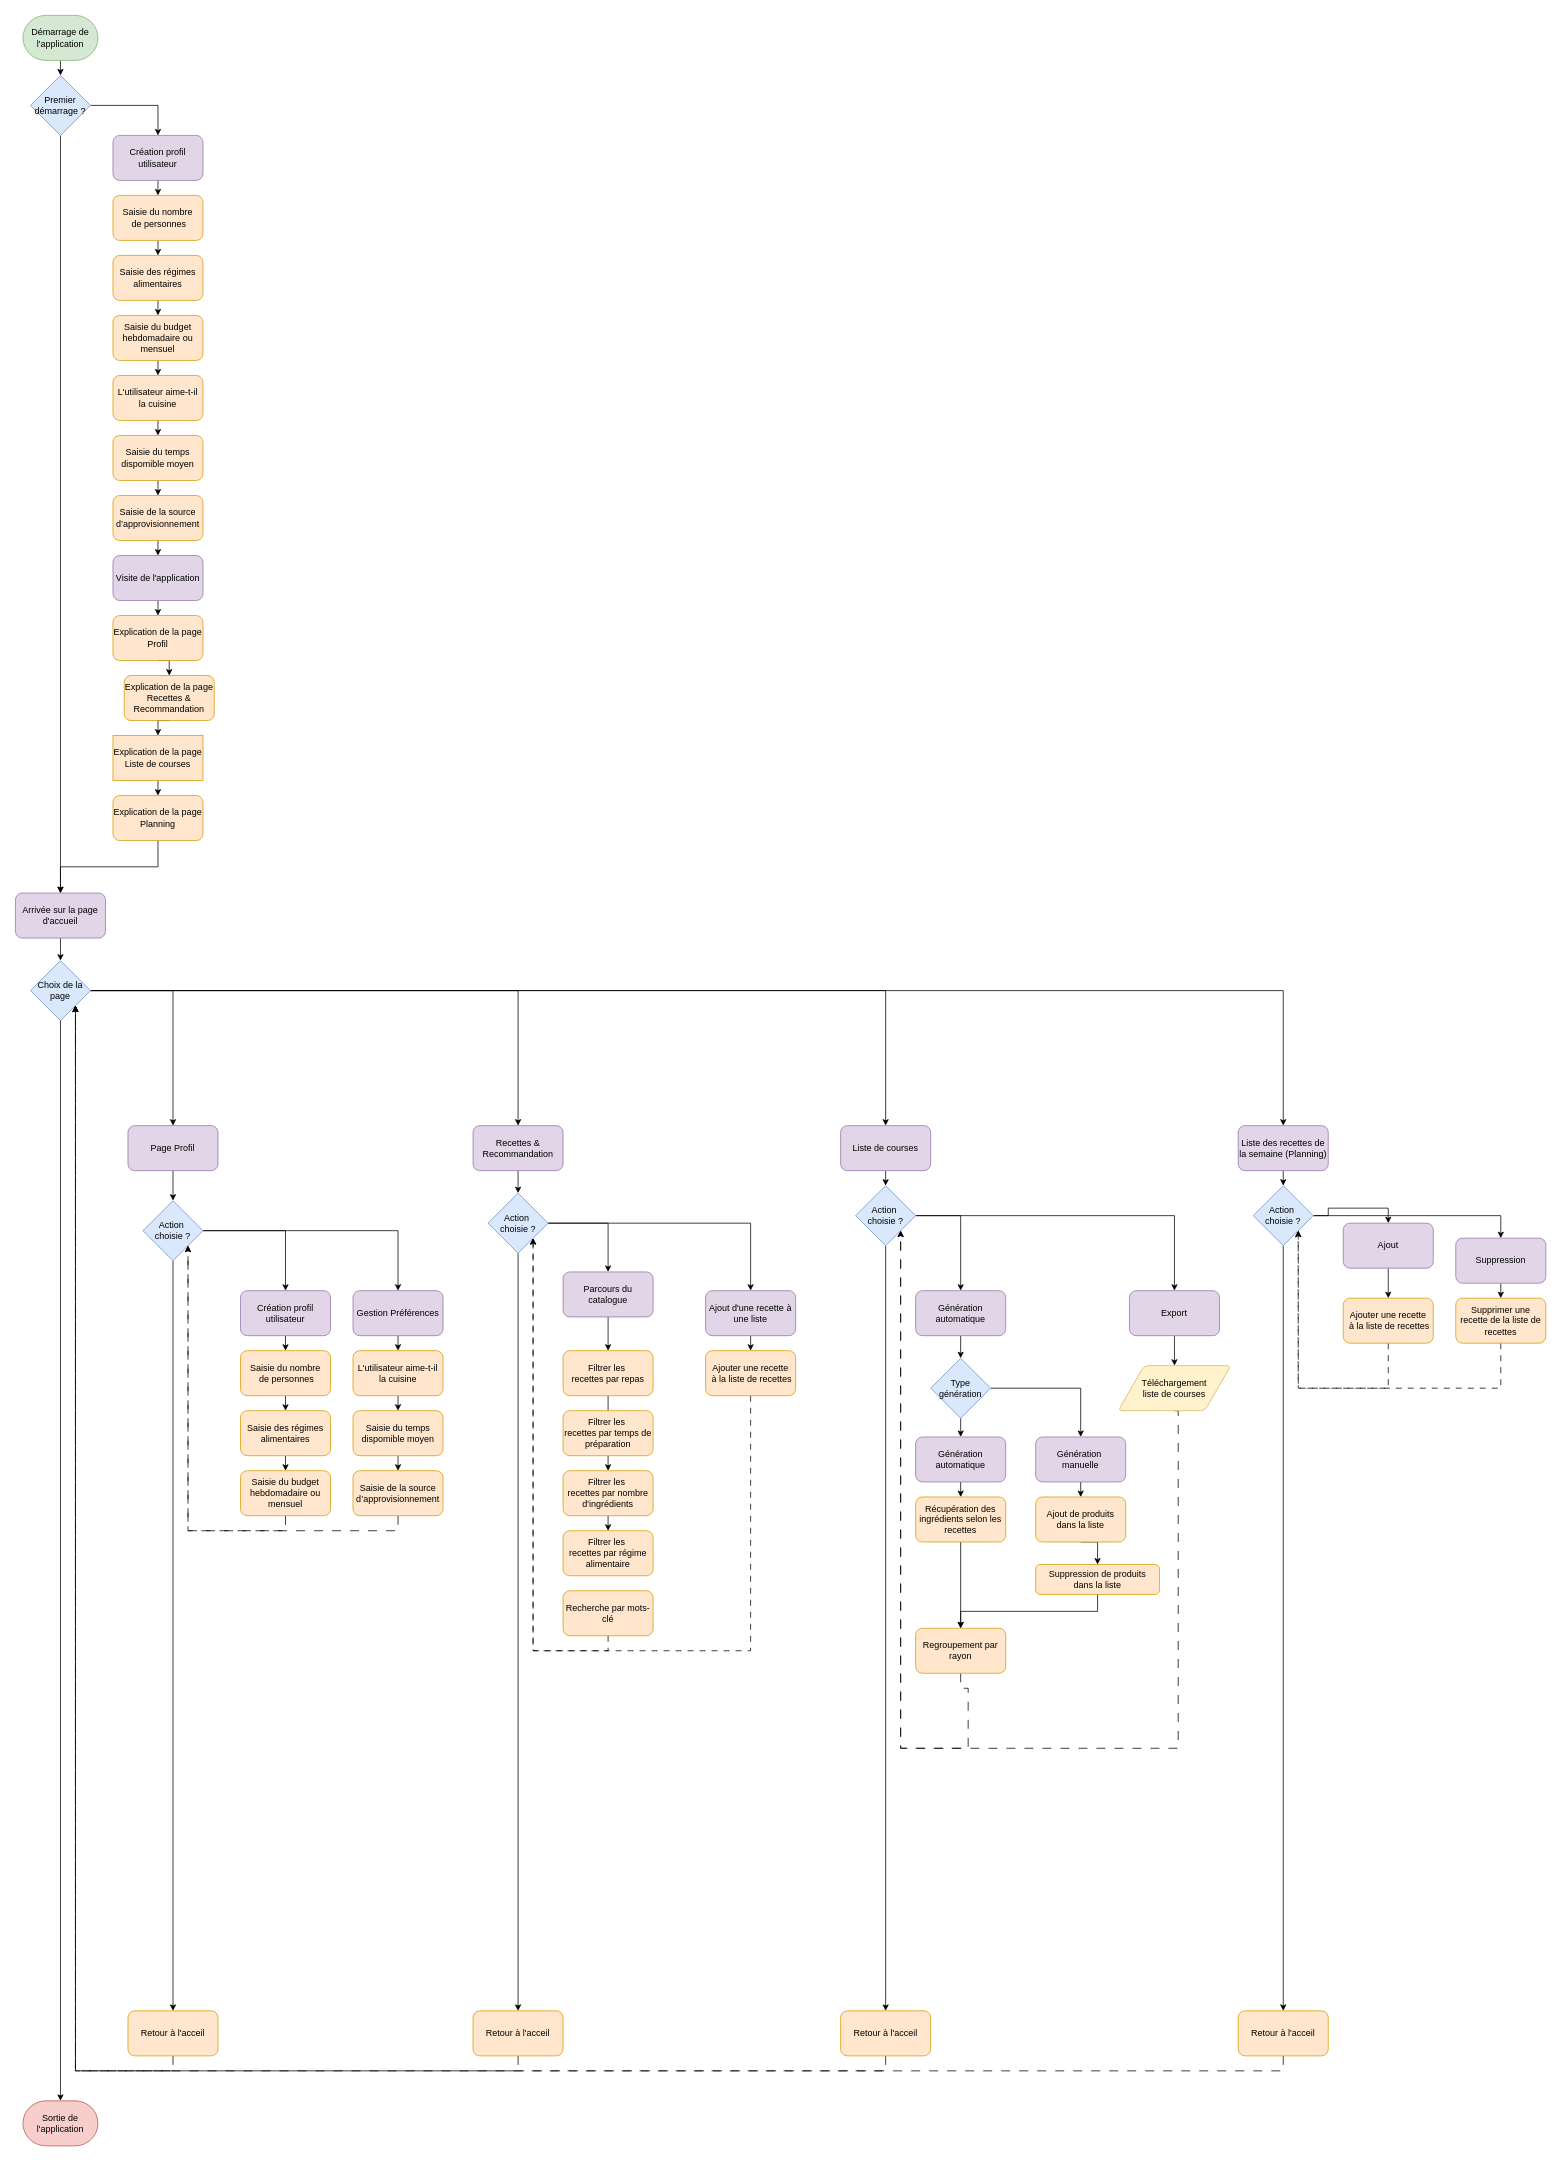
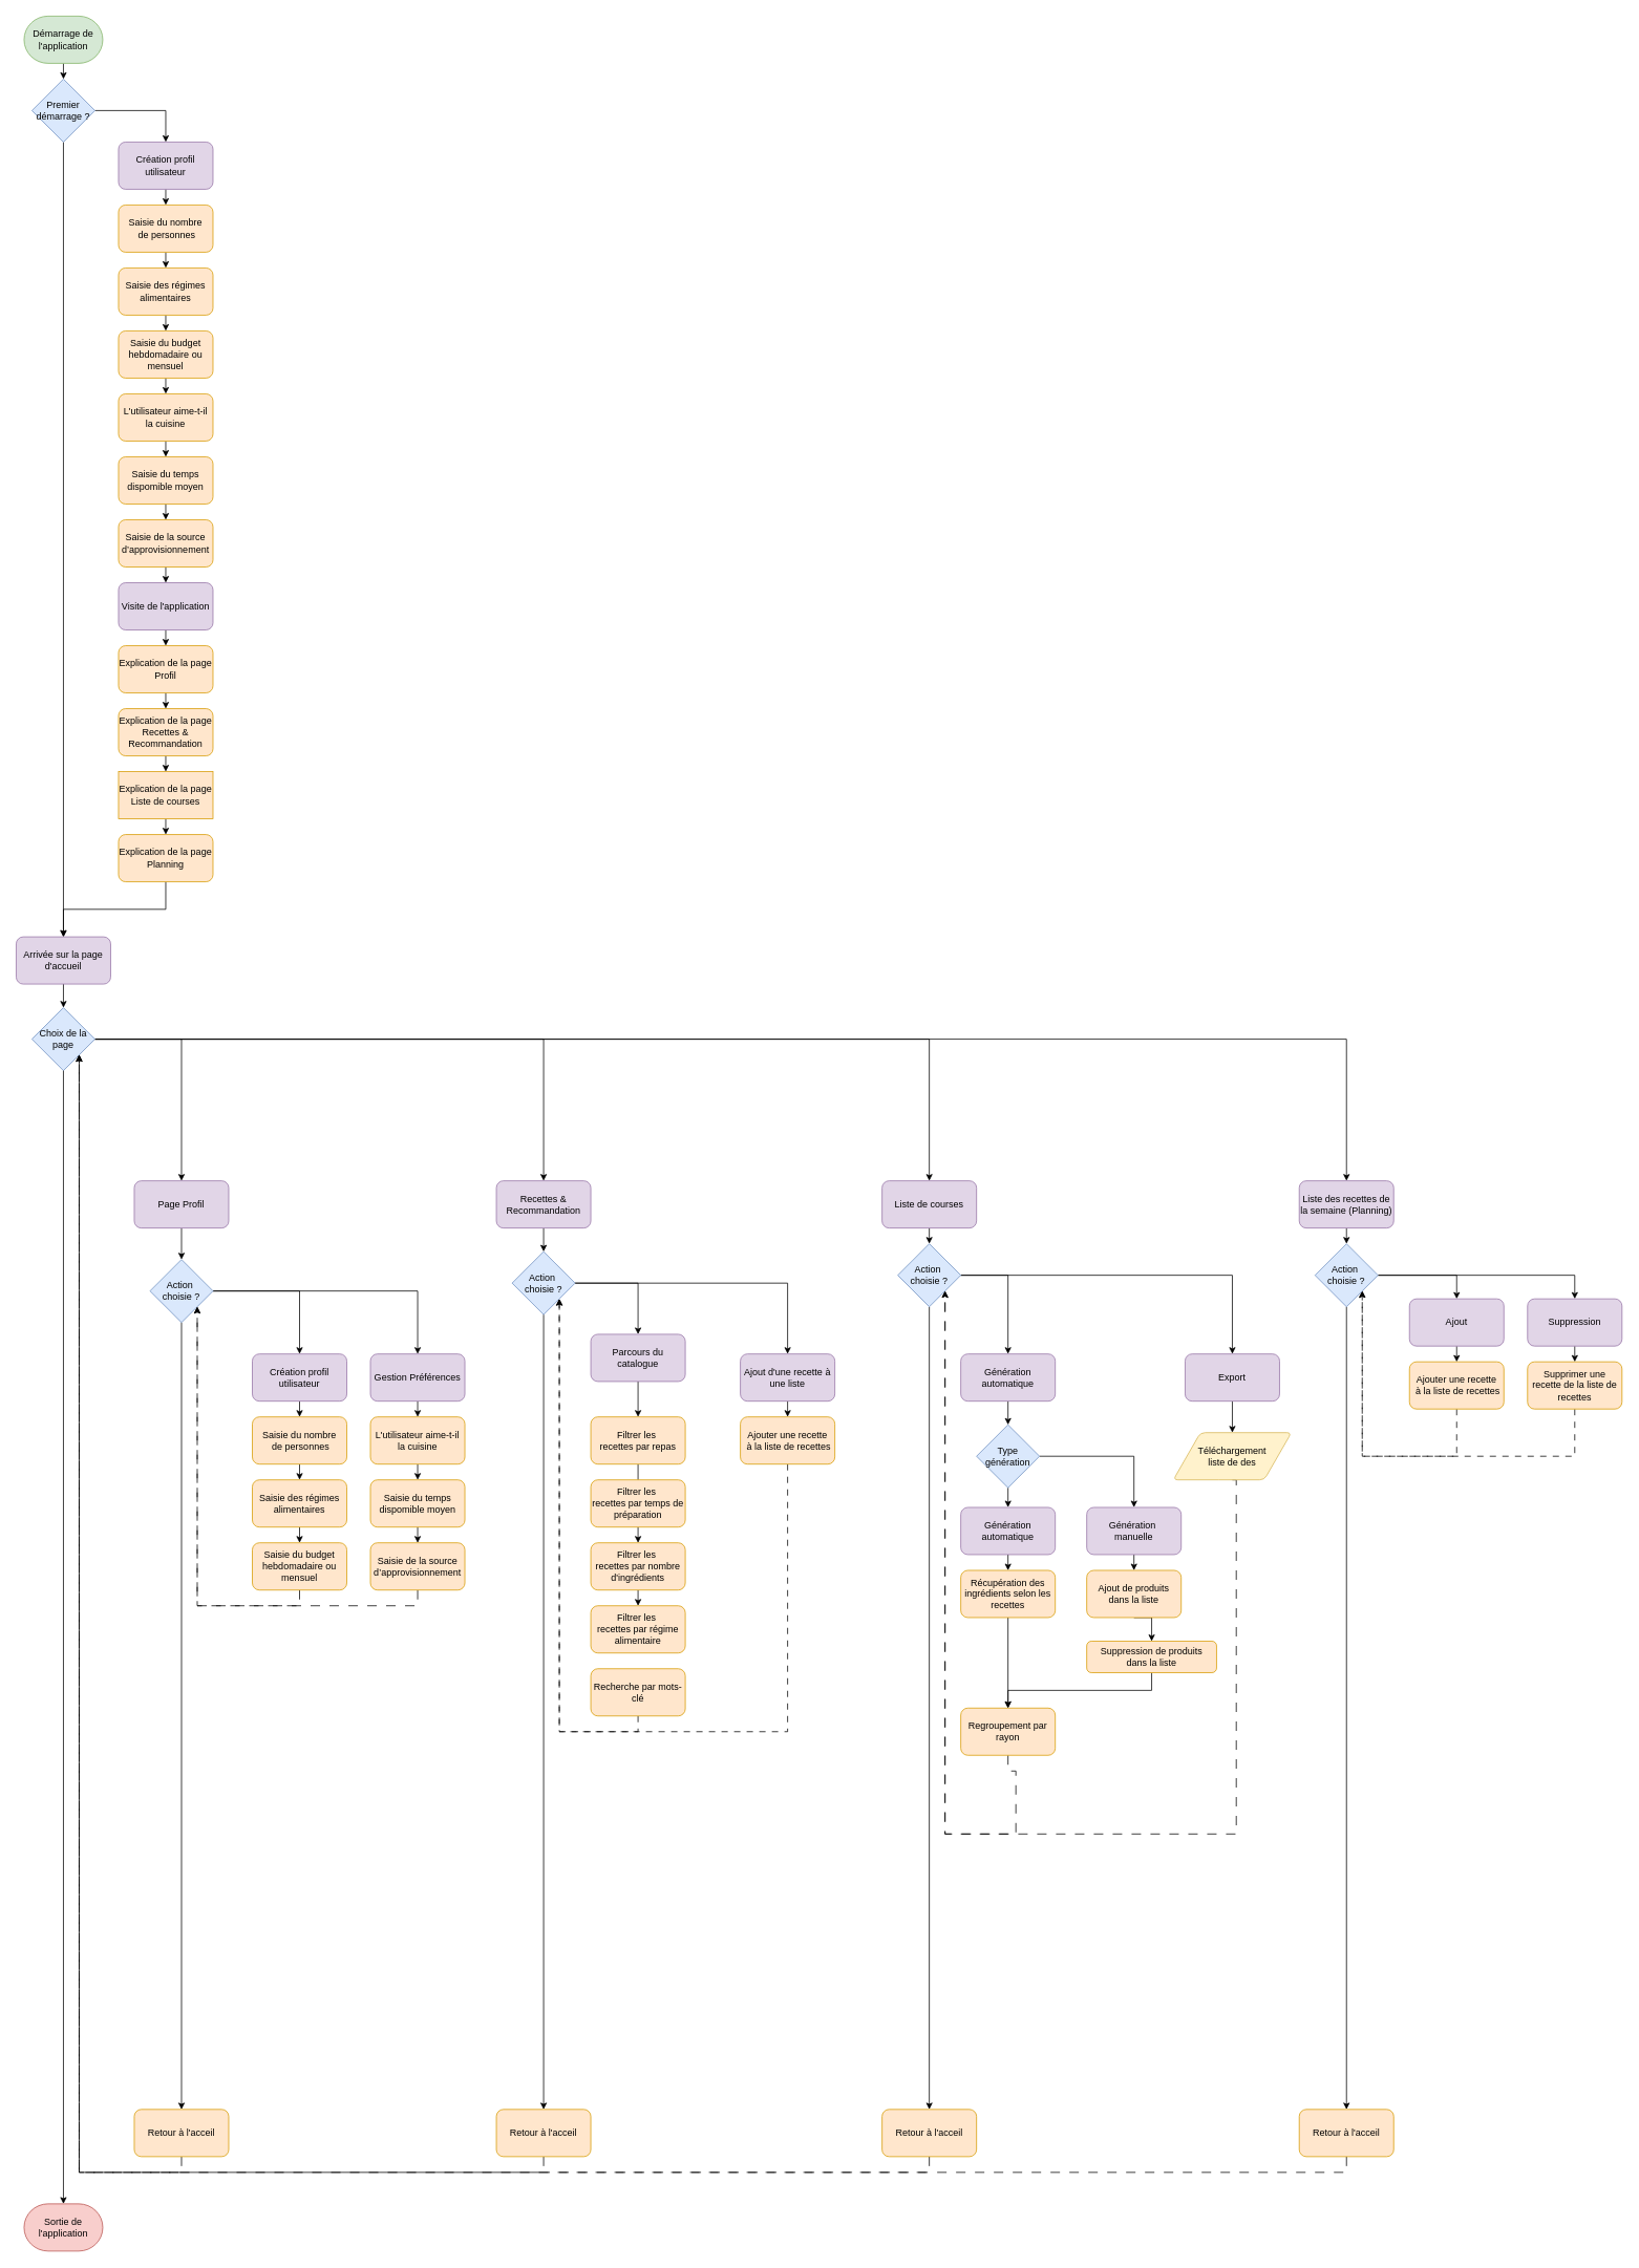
- <mxCell id="127" value="Explication de la page Recettes &amp;amp; Recommandation" style="rounded=1;whiteSpace=wrap;html=1;fillColor=#ffe6cc;strokeColor=#d79b00;" vertex="1" parent="1"><mxGeometry x="165" y="900" width="120" height="60" as="geometry" /></mxCell>
+ <mxCell id="127" value="Explication de la page Recettes &amp;amp; Recommandation" style="rounded=1;whiteSpace=wrap;html=1;fillColor=#ffe6cc;strokeColor=#d79b00;" vertex="1" parent="1"><mxGeometry x="150" y="900" width="120" height="60" as="geometry" /></mxCell>
- <mxCell id="58" value="Ajout" style="rounded=1;whiteSpace=wrap;html=1;fillColor=#e1d5e7;strokeColor=#9673a6;" vertex="1" parent="1"><mxGeometry x="1790" y="1630" width="120" height="60" as="geometry" /></mxCell>
+ <mxCell id="58" value="Ajout" style="rounded=1;whiteSpace=wrap;html=1;fillColor=#e1d5e7;strokeColor=#9673a6;" vertex="1" parent="1"><mxGeometry x="1790" y="1650" width="120" height="60" as="geometry" /></mxCell>
- <mxCell id="72" value="&lt;div&gt;Téléchargement&lt;/div&gt;&lt;div&gt;liste de courses&lt;/div&gt;" style="shape=parallelogram;html=1;strokeWidth=1;perimeter=parallelogramPerimeter;whiteSpace=wrap;rounded=1;arcSize=12;size=0.23;fillColor=#fff2cc;strokeColor=#d6b656;" vertex="1" parent="1"><mxGeometry x="1490" y="1820" width="150" height="60" as="geometry" /></mxCell>
+ <mxCell id="72" value="&lt;div&gt;Téléchargement&lt;/div&gt;&lt;div&gt;liste de des&lt;/div&gt;" style="shape=parallelogram;html=1;strokeWidth=1;perimeter=parallelogramPerimeter;whiteSpace=wrap;rounded=1;arcSize=12;size=0.23;fillColor=#fff2cc;strokeColor=#d6b656;" vertex="1" parent="1"><mxGeometry x="1490" y="1820" width="150" height="60" as="geometry" /></mxCell>
